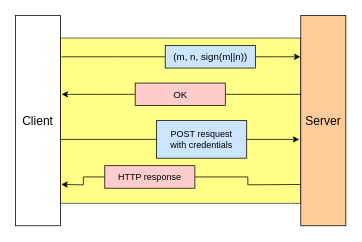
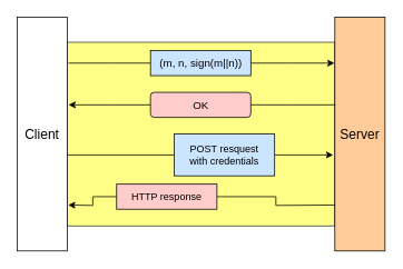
- <mxCell id="7" value="(m, n, sign(m||n))" style="rounded=0;whiteSpace=wrap;html=1;fontSize=13;fillColor=#cce5ff;strokeColor=#000000;" parent="1" vertex="1"><mxGeometry x="219.5" y="60" width="120" height="30" as="geometry" /></mxCell>
+ <mxCell id="7" value="(m, n, sign(m||n))" style="rounded=0;whiteSpace=wrap;html=1;fontSize=13;fillColor=#cce5ff;strokeColor=#000000;" parent="1" vertex="1"><mxGeometry x="179.5" y="60" width="120" height="30" as="geometry" /></mxCell>
- <mxCell id="10" value="OK" style="rounded=0;whiteSpace=wrap;html=1;fontSize=13;fillColor=#ffcccc;strokeColor=#000000;" parent="1" vertex="1"><mxGeometry x="179.5" y="110" width="120" height="30" as="geometry" /></mxCell>
+ <mxCell id="10" value="OK" style="whiteSpace=wrap;html=1;fontSize=13;fillColor=#ffcccc;strokeColor=#000000;rounded=1;" parent="1" vertex="1"><mxGeometry x="179.5" y="110" width="120" height="30" as="geometry" /></mxCell>
